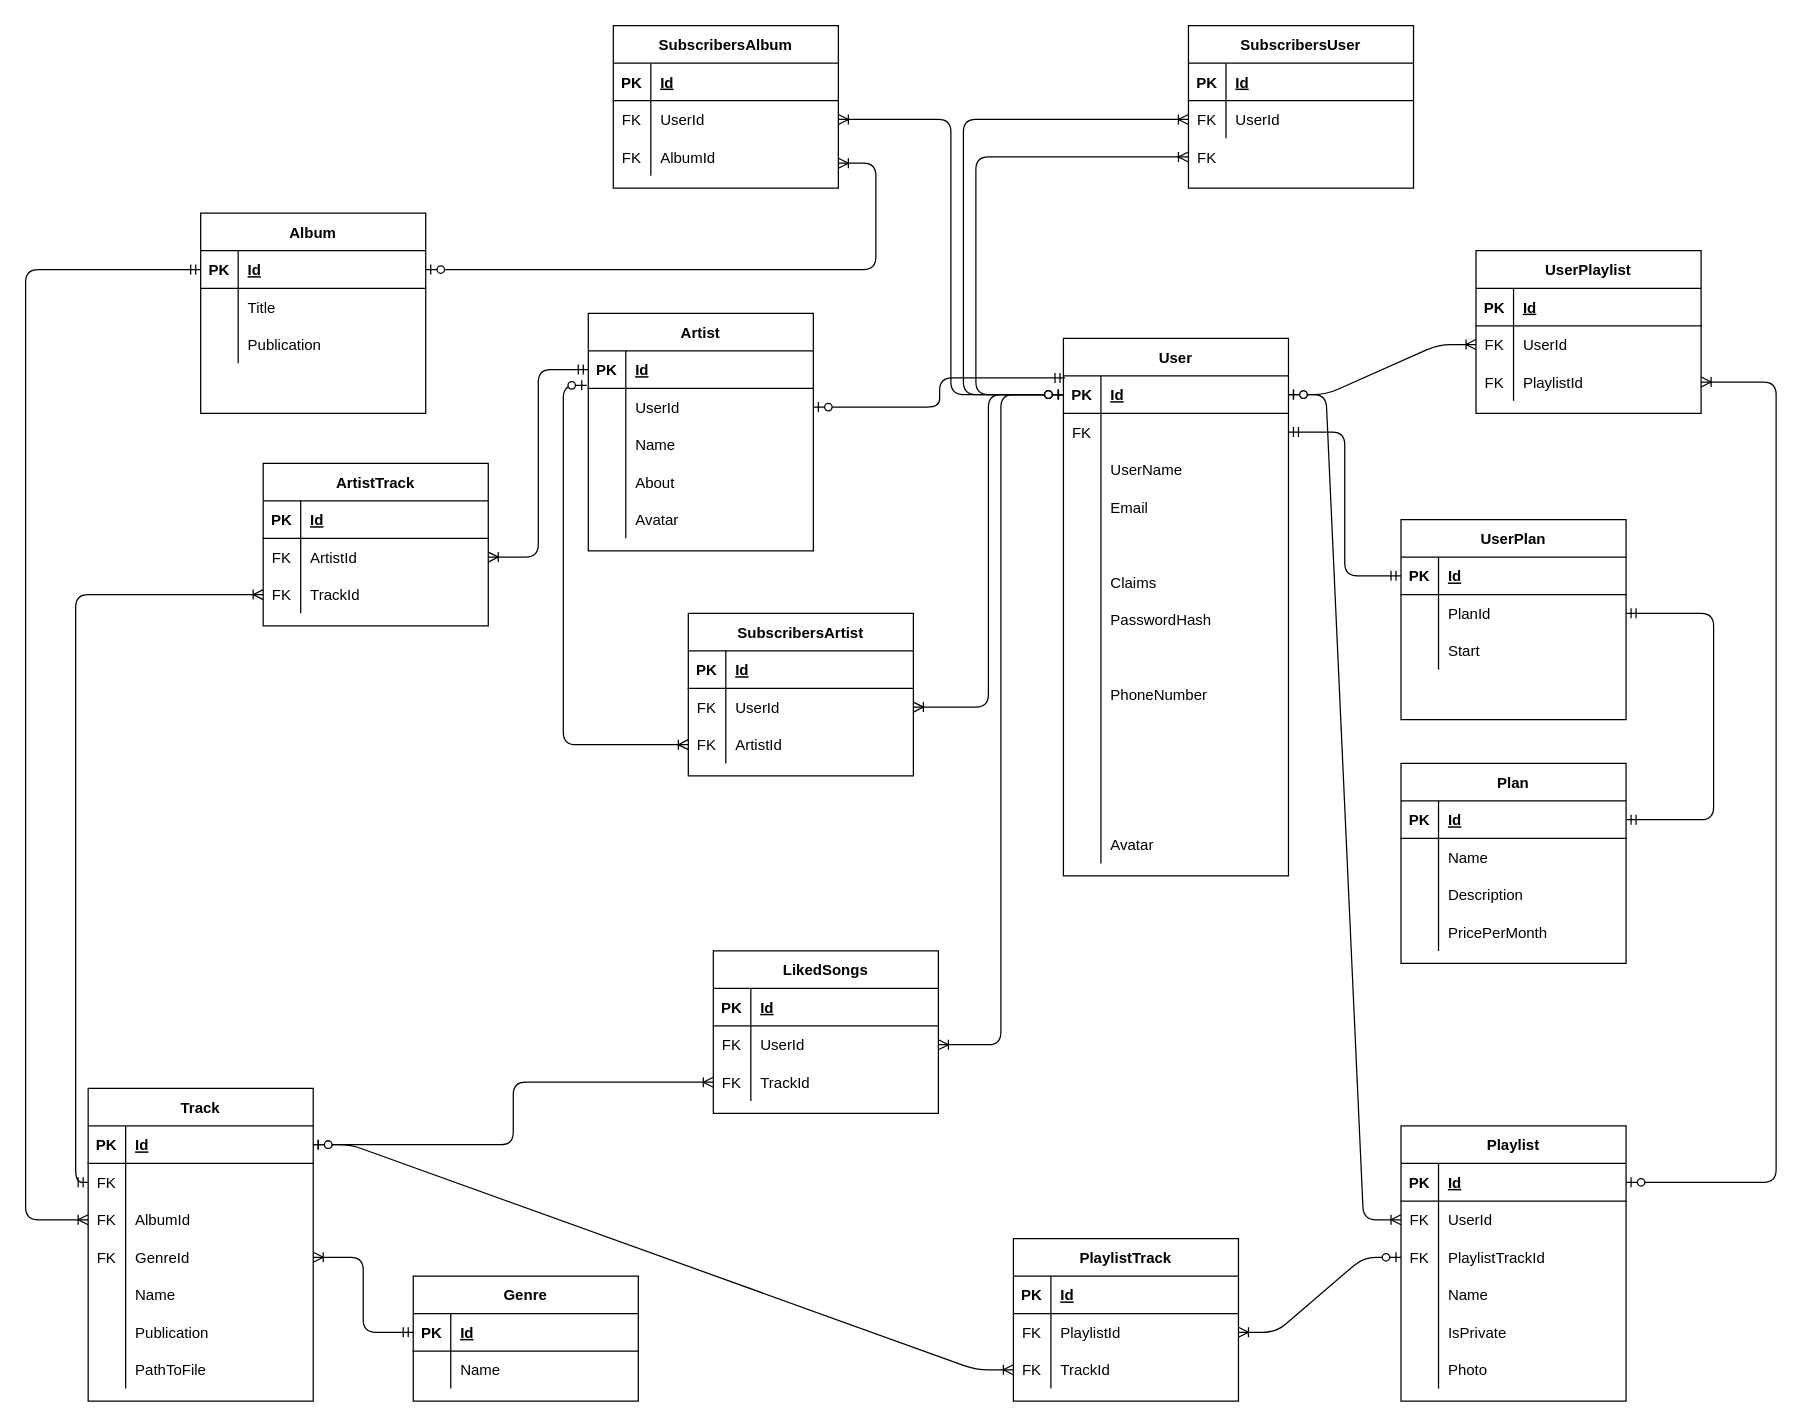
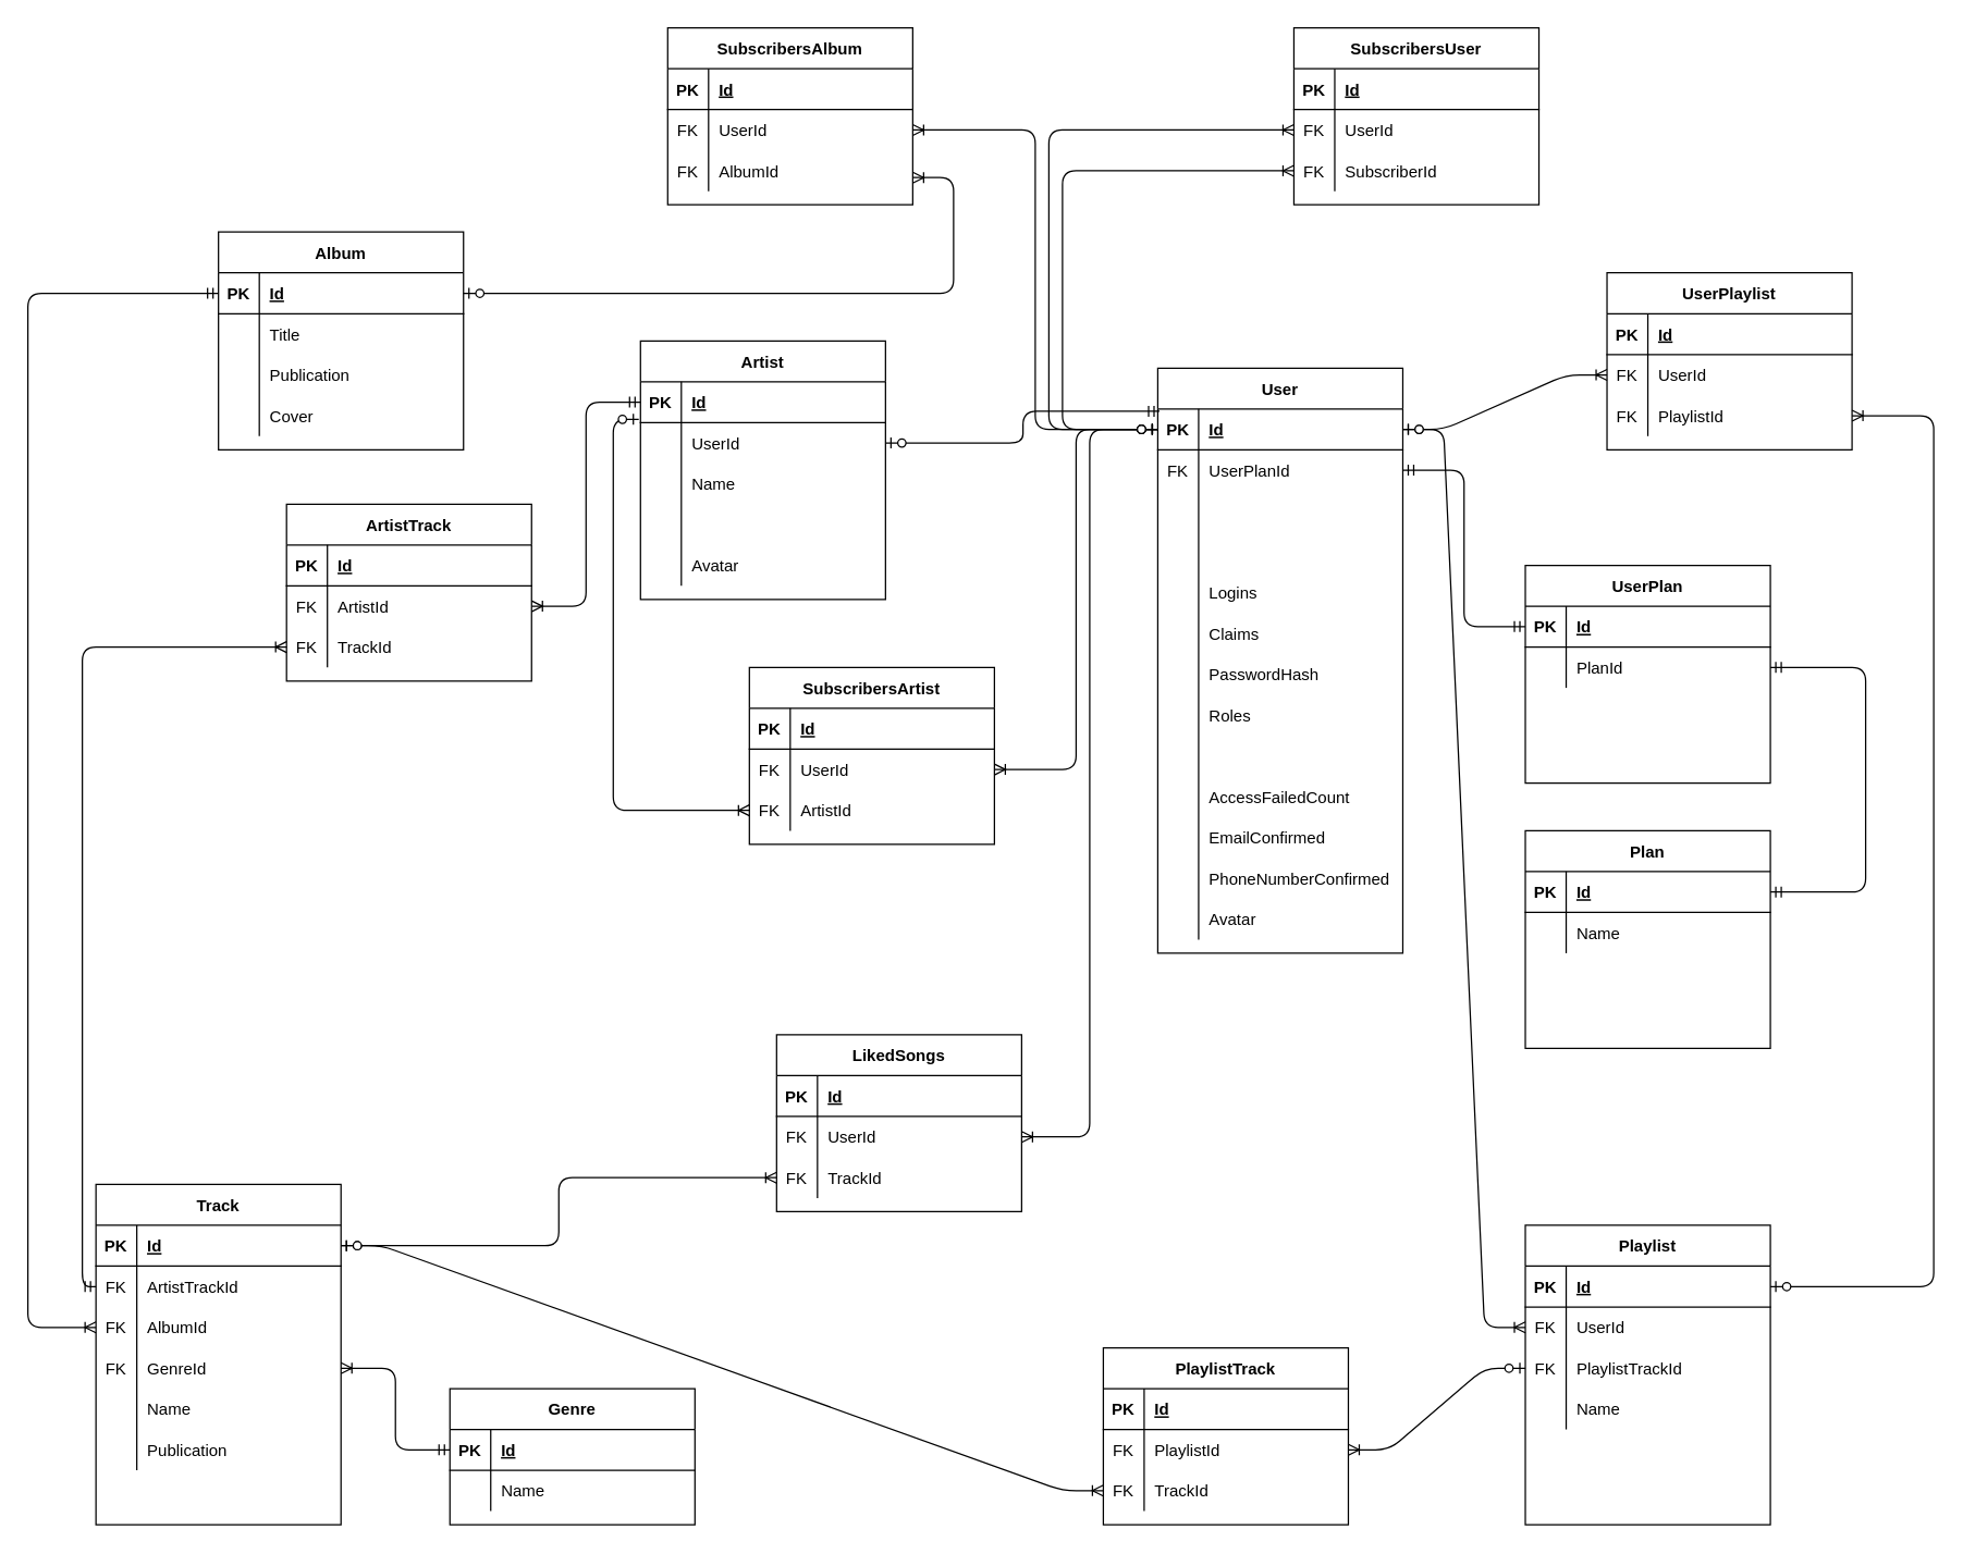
+ <mxCell id="194" value="SubscriberId" style="shape=partialRectangle;connectable=0;fillColor=none;top=0;left=0;bottom=0;right=0;align=left;spacingLeft=6;overflow=hidden;" vertex="1" parent="192"><mxGeometry x="30" width="150" height="30" as="geometry" /></mxCell>
+ <mxCell id="70" value="Cover" style="shape=partialRectangle;connectable=0;fillColor=none;top=0;left=0;bottom=0;right=0;align=left;spacingLeft=6;overflow=hidden;" parent="68" vertex="1"><mxGeometry x="30" width="150" height="30" as="geometry" /></mxCell>
+ <mxCell id="8" value="UserPlanId" style="shape=partialRectangle;connectable=0;fillColor=none;top=0;left=0;bottom=0;right=0;align=left;spacingLeft=6;overflow=hidden;" parent="6" vertex="1"><mxGeometry x="30" width="150" height="30" as="geometry" /></mxCell>
- <mxCell id="11" value="UserName" style="shape=partialRectangle;connectable=0;fillColor=none;top=0;left=0;bottom=0;right=0;align=left;spacingLeft=6;overflow=hidden;" parent="9" vertex="1"><mxGeometry x="30" width="150" height="30" as="geometry" /></mxCell>
- <mxCell id="54" value="About" style="shape=partialRectangle;connectable=0;fillColor=none;top=0;left=0;bottom=0;right=0;align=left;spacingLeft=6;overflow=hidden;" parent="52" vertex="1"><mxGeometry x="30" width="150" height="30" as="geometry" /></mxCell>
- <mxCell id="14" value="Email" style="shape=partialRectangle;connectable=0;fillColor=none;top=0;left=0;bottom=0;right=0;align=left;spacingLeft=6;overflow=hidden;" parent="12" vertex="1"><mxGeometry x="30" width="150" height="30" as="geometry" /></mxCell>
+ <mxCell id="17" value="Logins" style="shape=partialRectangle;connectable=0;fillColor=none;top=0;left=0;bottom=0;right=0;align=left;spacingLeft=6;overflow=hidden;" parent="15" vertex="1"><mxGeometry x="30" width="150" height="30" as="geometry" /></mxCell>
- <mxCell id="180" value="Start" style="shape=partialRectangle;connectable=0;fillColor=none;top=0;left=0;bottom=0;right=0;align=left;spacingLeft=6;overflow=hidden;" parent="178" vertex="1"><mxGeometry x="30" width="150" height="30" as="geometry" /></mxCell>
+ <mxCell id="26" value="Roles" style="shape=partialRectangle;connectable=0;fillColor=none;top=0;left=0;bottom=0;right=0;align=left;spacingLeft=6;overflow=hidden;" parent="24" vertex="1"><mxGeometry x="30" width="150" height="30" as="geometry" /></mxCell>
- <mxCell id="29" value="PhoneNumber" style="shape=partialRectangle;connectable=0;fillColor=none;top=0;left=0;bottom=0;right=0;align=left;spacingLeft=6;overflow=hidden;" parent="27" vertex="1"><mxGeometry x="30" width="150" height="30" as="geometry" /></mxCell>
+ <mxCell id="32" value="AccessFailedCount" style="shape=partialRectangle;connectable=0;fillColor=none;top=0;left=0;bottom=0;right=0;align=left;spacingLeft=6;overflow=hidden;" parent="30" vertex="1"><mxGeometry x="30" width="150" height="30" as="geometry" /></mxCell>
+ <mxCell id="35" value="EmailConfirmed" style="shape=partialRectangle;connectable=0;fillColor=none;top=0;left=0;bottom=0;right=0;align=left;spacingLeft=6;overflow=hidden;" parent="33" vertex="1"><mxGeometry x="30" width="150" height="30" as="geometry" /></mxCell>
+ <mxCell id="38" value="PhoneNumberConfirmed" style="shape=partialRectangle;connectable=0;fillColor=none;top=0;left=0;bottom=0;right=0;align=left;spacingLeft=6;overflow=hidden;" vertex="1" parent="36"><mxGeometry x="30" width="150" height="30" as="geometry" /></mxCell>
- <mxCell id="167" value="Description" style="shape=partialRectangle;connectable=0;fillColor=none;top=0;left=0;bottom=0;right=0;align=left;spacingLeft=6;overflow=hidden;" parent="165" vertex="1"><mxGeometry x="30" width="150" height="30" as="geometry" /></mxCell>
- <mxCell id="170" value="PricePerMonth" style="shape=partialRectangle;connectable=0;fillColor=none;top=0;left=0;bottom=0;right=0;align=left;spacingLeft=6;overflow=hidden;" parent="168" vertex="1"><mxGeometry x="30" width="150" height="30" as="geometry" /></mxCell>
+ <mxCell id="77" value="ArtistTrackId" style="shape=partialRectangle;connectable=0;fillColor=none;top=0;left=0;bottom=0;right=0;align=left;spacingLeft=6;overflow=hidden;" parent="75" vertex="1"><mxGeometry x="30" width="150" height="30" as="geometry" /></mxCell>
- <mxCell id="129" value="IsPrivate" style="shape=partialRectangle;connectable=0;fillColor=none;top=0;left=0;bottom=0;right=0;align=left;spacingLeft=6;overflow=hidden;" vertex="1" parent="127"><mxGeometry x="30" width="150" height="30" as="geometry" /></mxCell>
- <mxCell id="92" value="PathToFile" style="shape=partialRectangle;connectable=0;fillColor=none;top=0;left=0;bottom=0;right=0;align=left;spacingLeft=6;overflow=hidden;" vertex="1" parent="90"><mxGeometry x="30" width="150" height="30" as="geometry" /></mxCell>
- <mxCell id="132" value="Photo" style="shape=partialRectangle;connectable=0;fillColor=none;top=0;left=0;bottom=0;right=0;align=left;spacingLeft=6;overflow=hidden;" vertex="1" parent="130"><mxGeometry x="30" width="150" height="30" as="geometry" /></mxCell>
